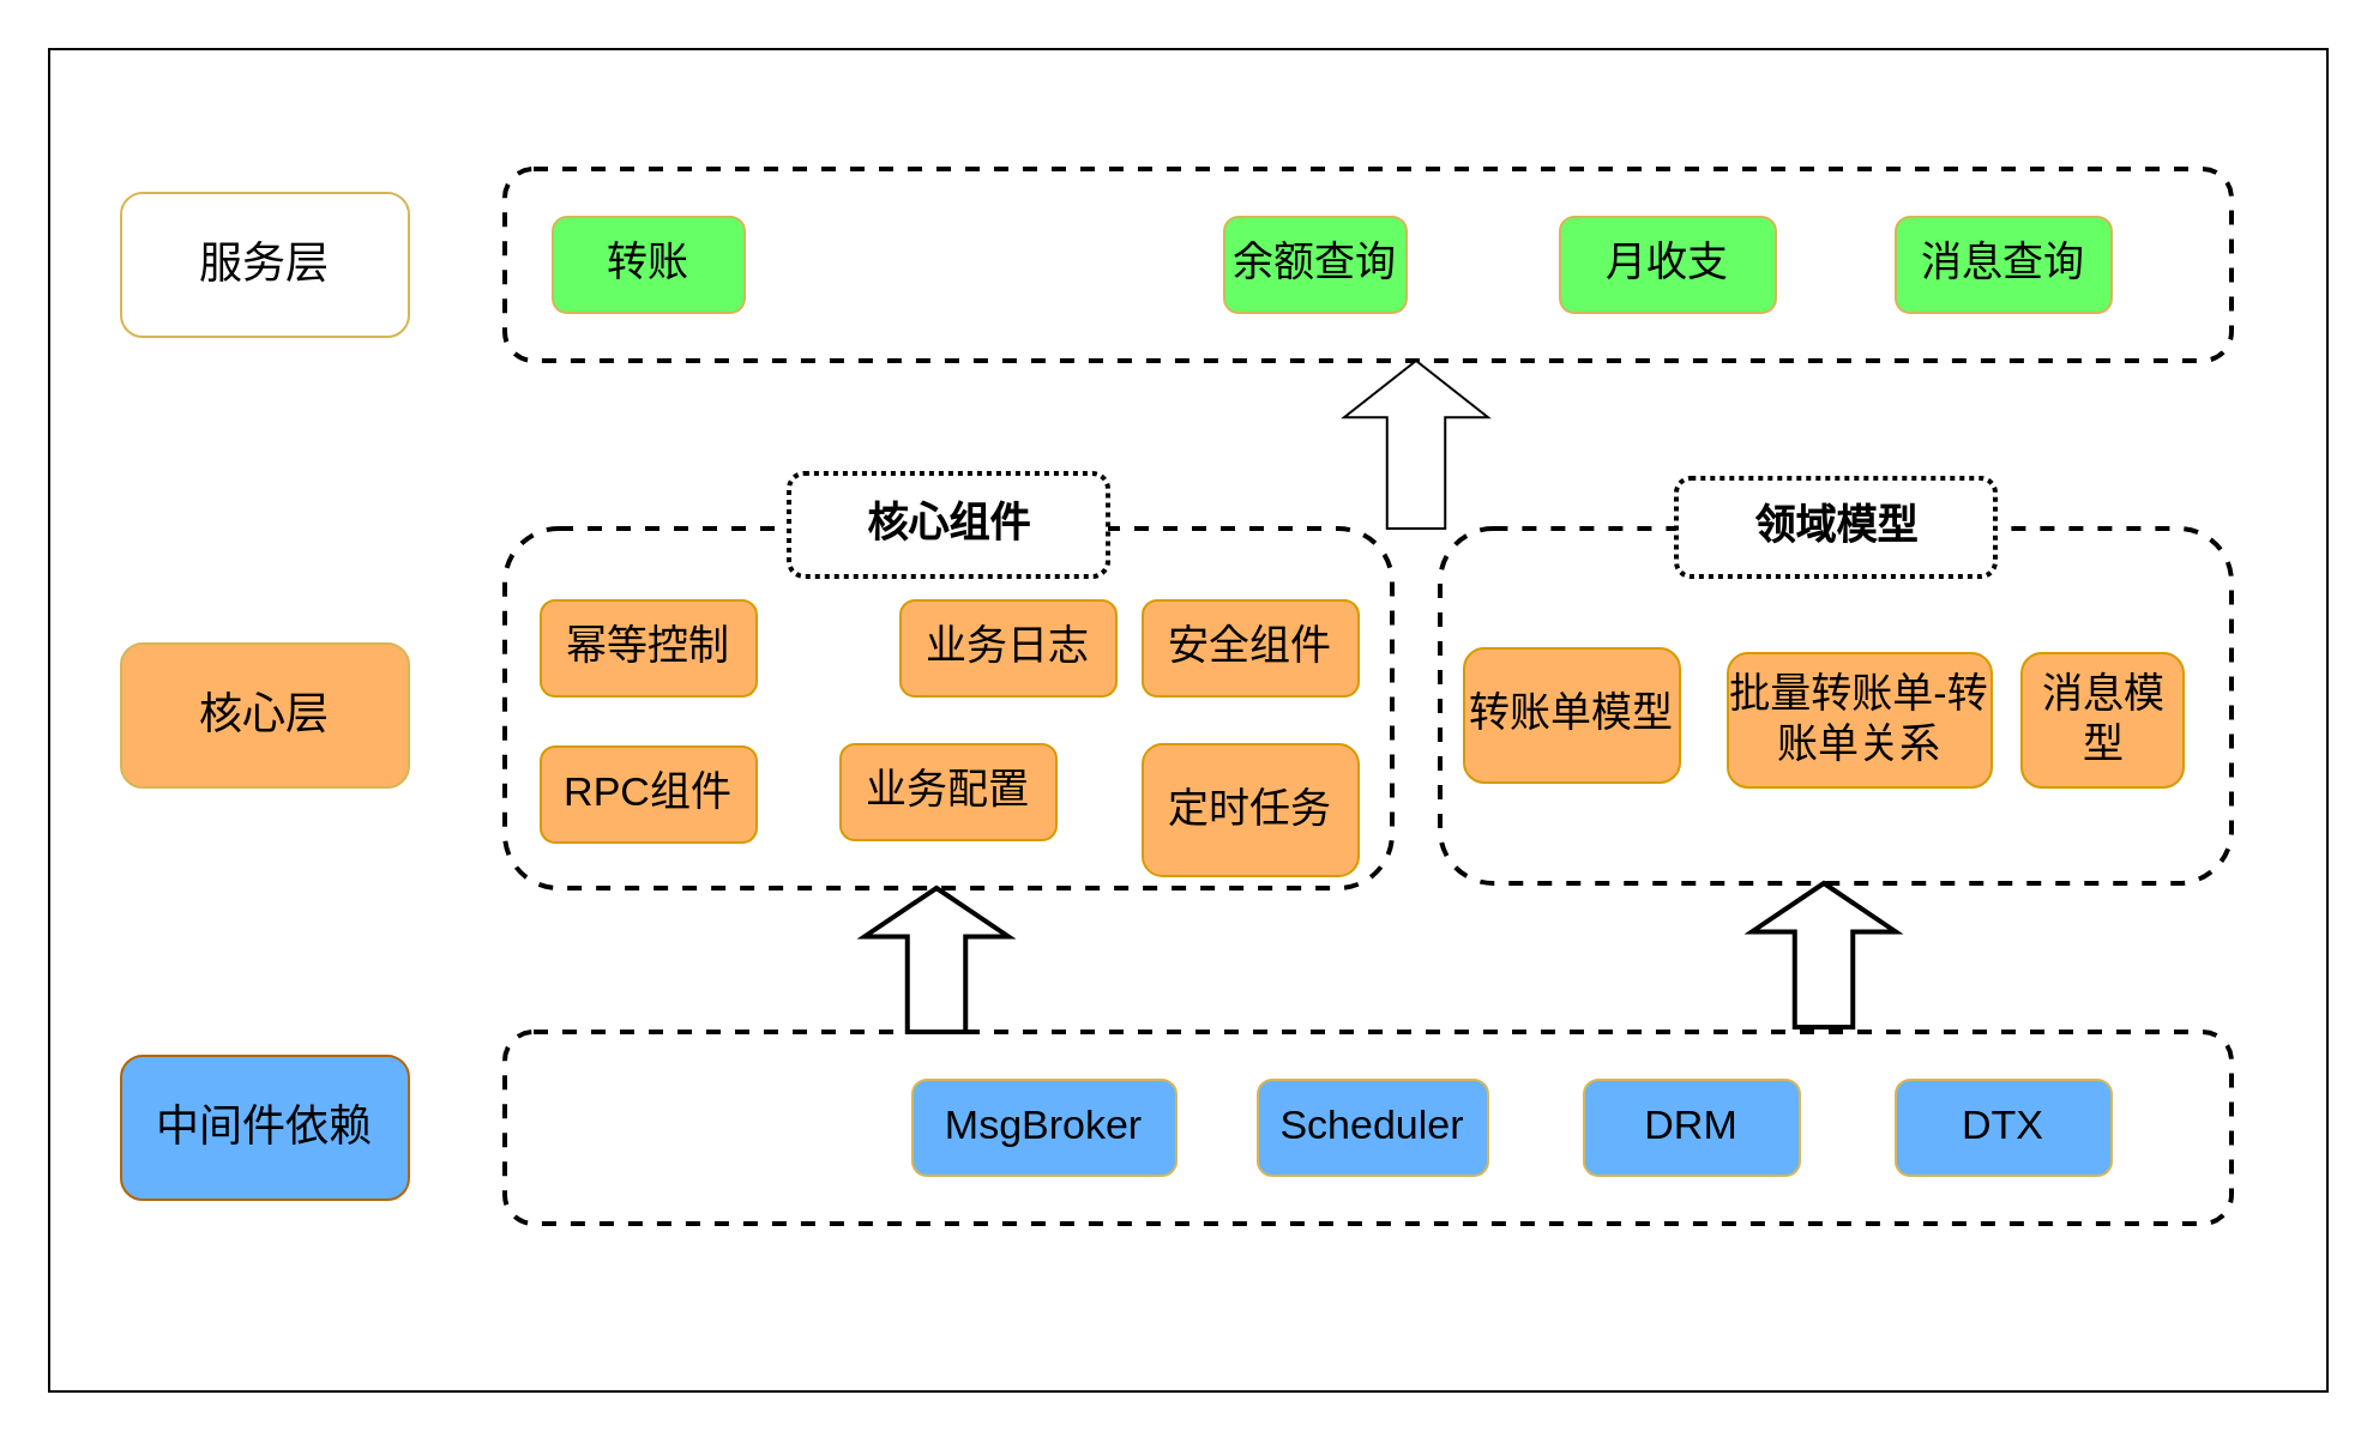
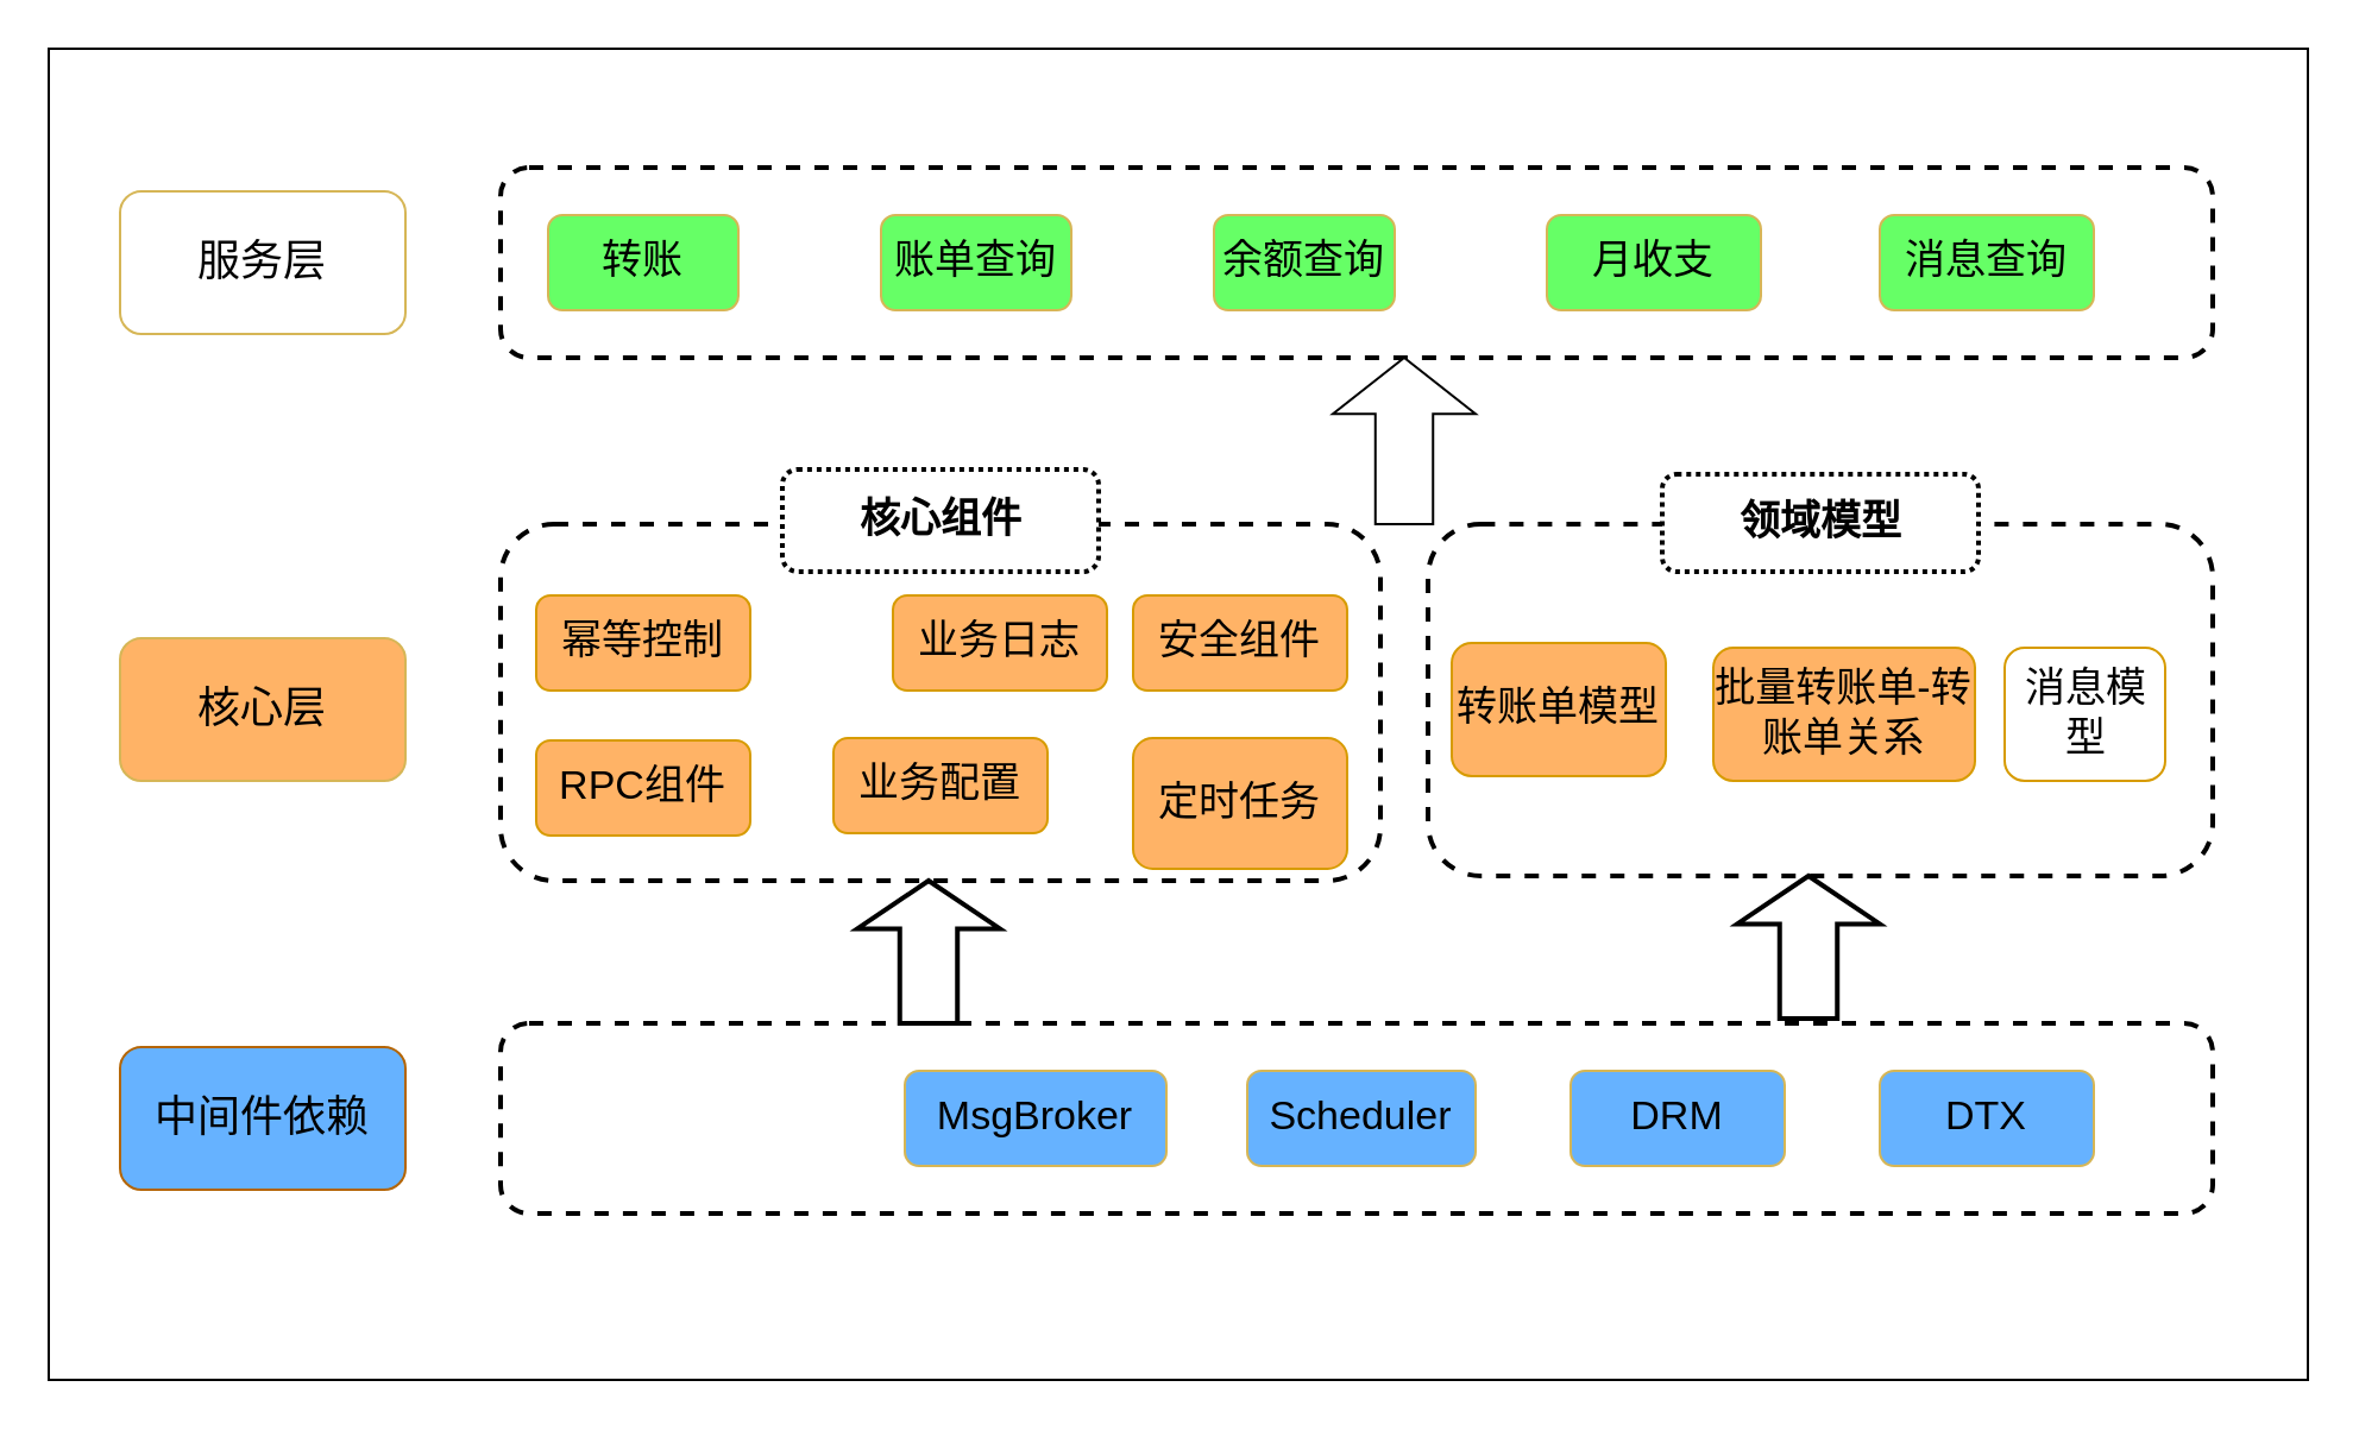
+ <mxCell id="7" value="账单查询" style="rounded=1;whiteSpace=wrap;strokeColor=#d6b656;fontSize=17;spacing=2;fillColor=#66FF66;" vertex="1" parent="1"><mxGeometry x="370" y="90" width="80" height="40" as="geometry" /></mxCell>
- <mxCell id="27" value="消息模型" style="rounded=1;whiteSpace=wrap;strokeColor=#d79b00;fontSize=17;spacing=2;fillColor=#FFB366;" vertex="1" parent="1"><mxGeometry x="842.5" y="272" width="67.5" height="56" as="geometry" /></mxCell>
+ <mxCell id="27" value="消息模型" style="rounded=1;whiteSpace=wrap;strokeColor=#d79b00;fontSize=17;spacing=2;fillColor=#ffffff;" vertex="1" parent="1"><mxGeometry x="842.5" y="272" width="67.5" height="56" as="geometry" /></mxCell>
